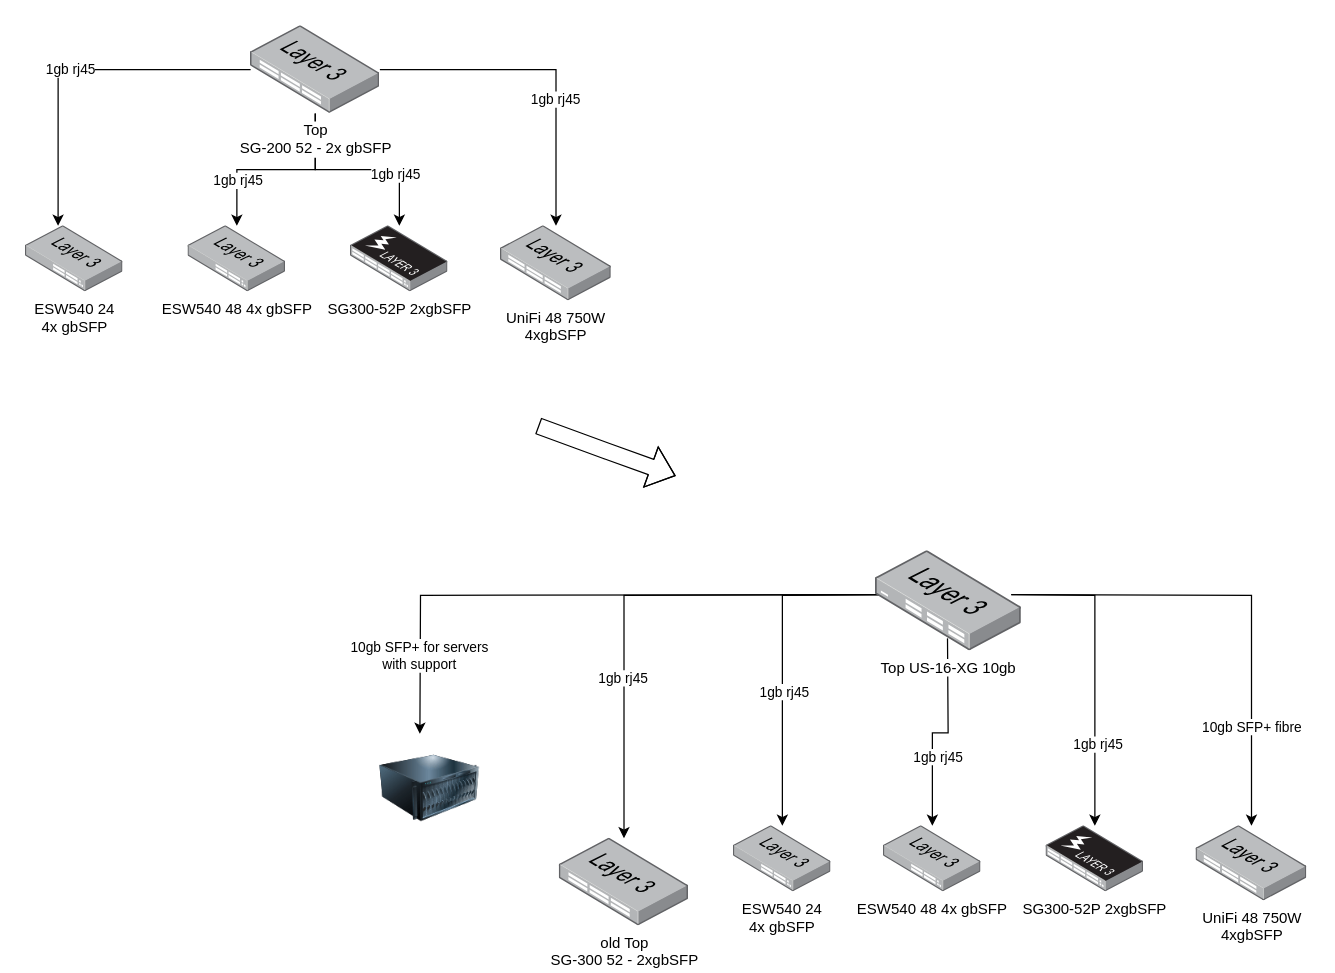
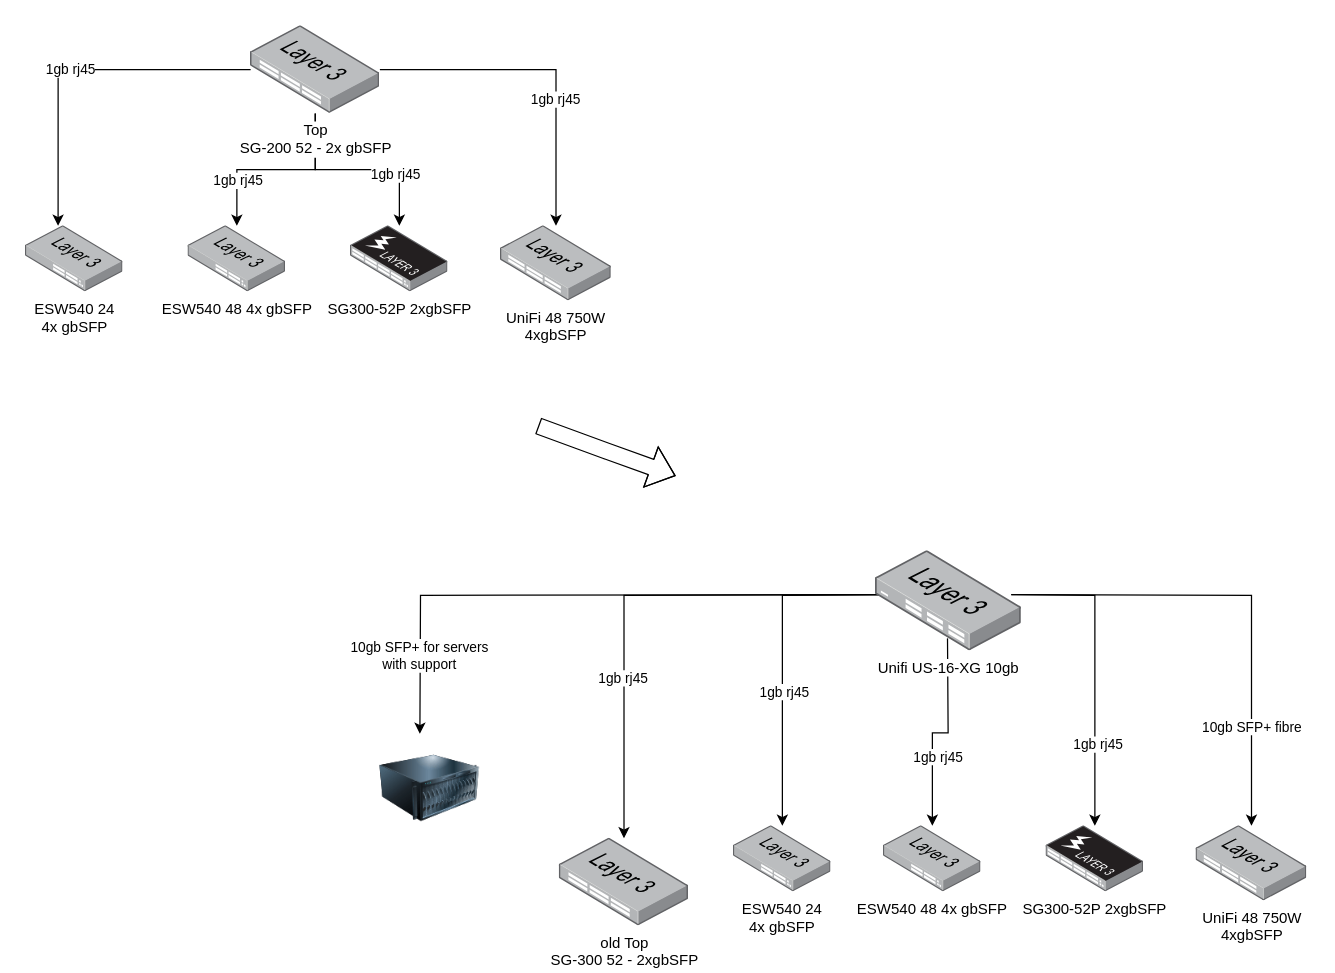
- <mxCell id="34" value="Top US‑16‑XG 10gb" style="points=[];aspect=fixed;html=1;align=center;shadow=0;dashed=0;image;image=img/lib/allied_telesis/switch/Switch_24_port_L3.svg;" vertex="1" parent="1"><mxGeometry x="700" y="440" width="116.7" height="80" as="geometry" /></mxCell>
+ <mxCell id="34" value="Unifi US‑16‑XG 10gb" style="points=[];aspect=fixed;html=1;align=center;shadow=0;dashed=0;image;image=img/lib/allied_telesis/switch/Switch_24_port_L3.svg;" vertex="1" parent="1"><mxGeometry x="700" y="440" width="116.7" height="80" as="geometry" /></mxCell>
